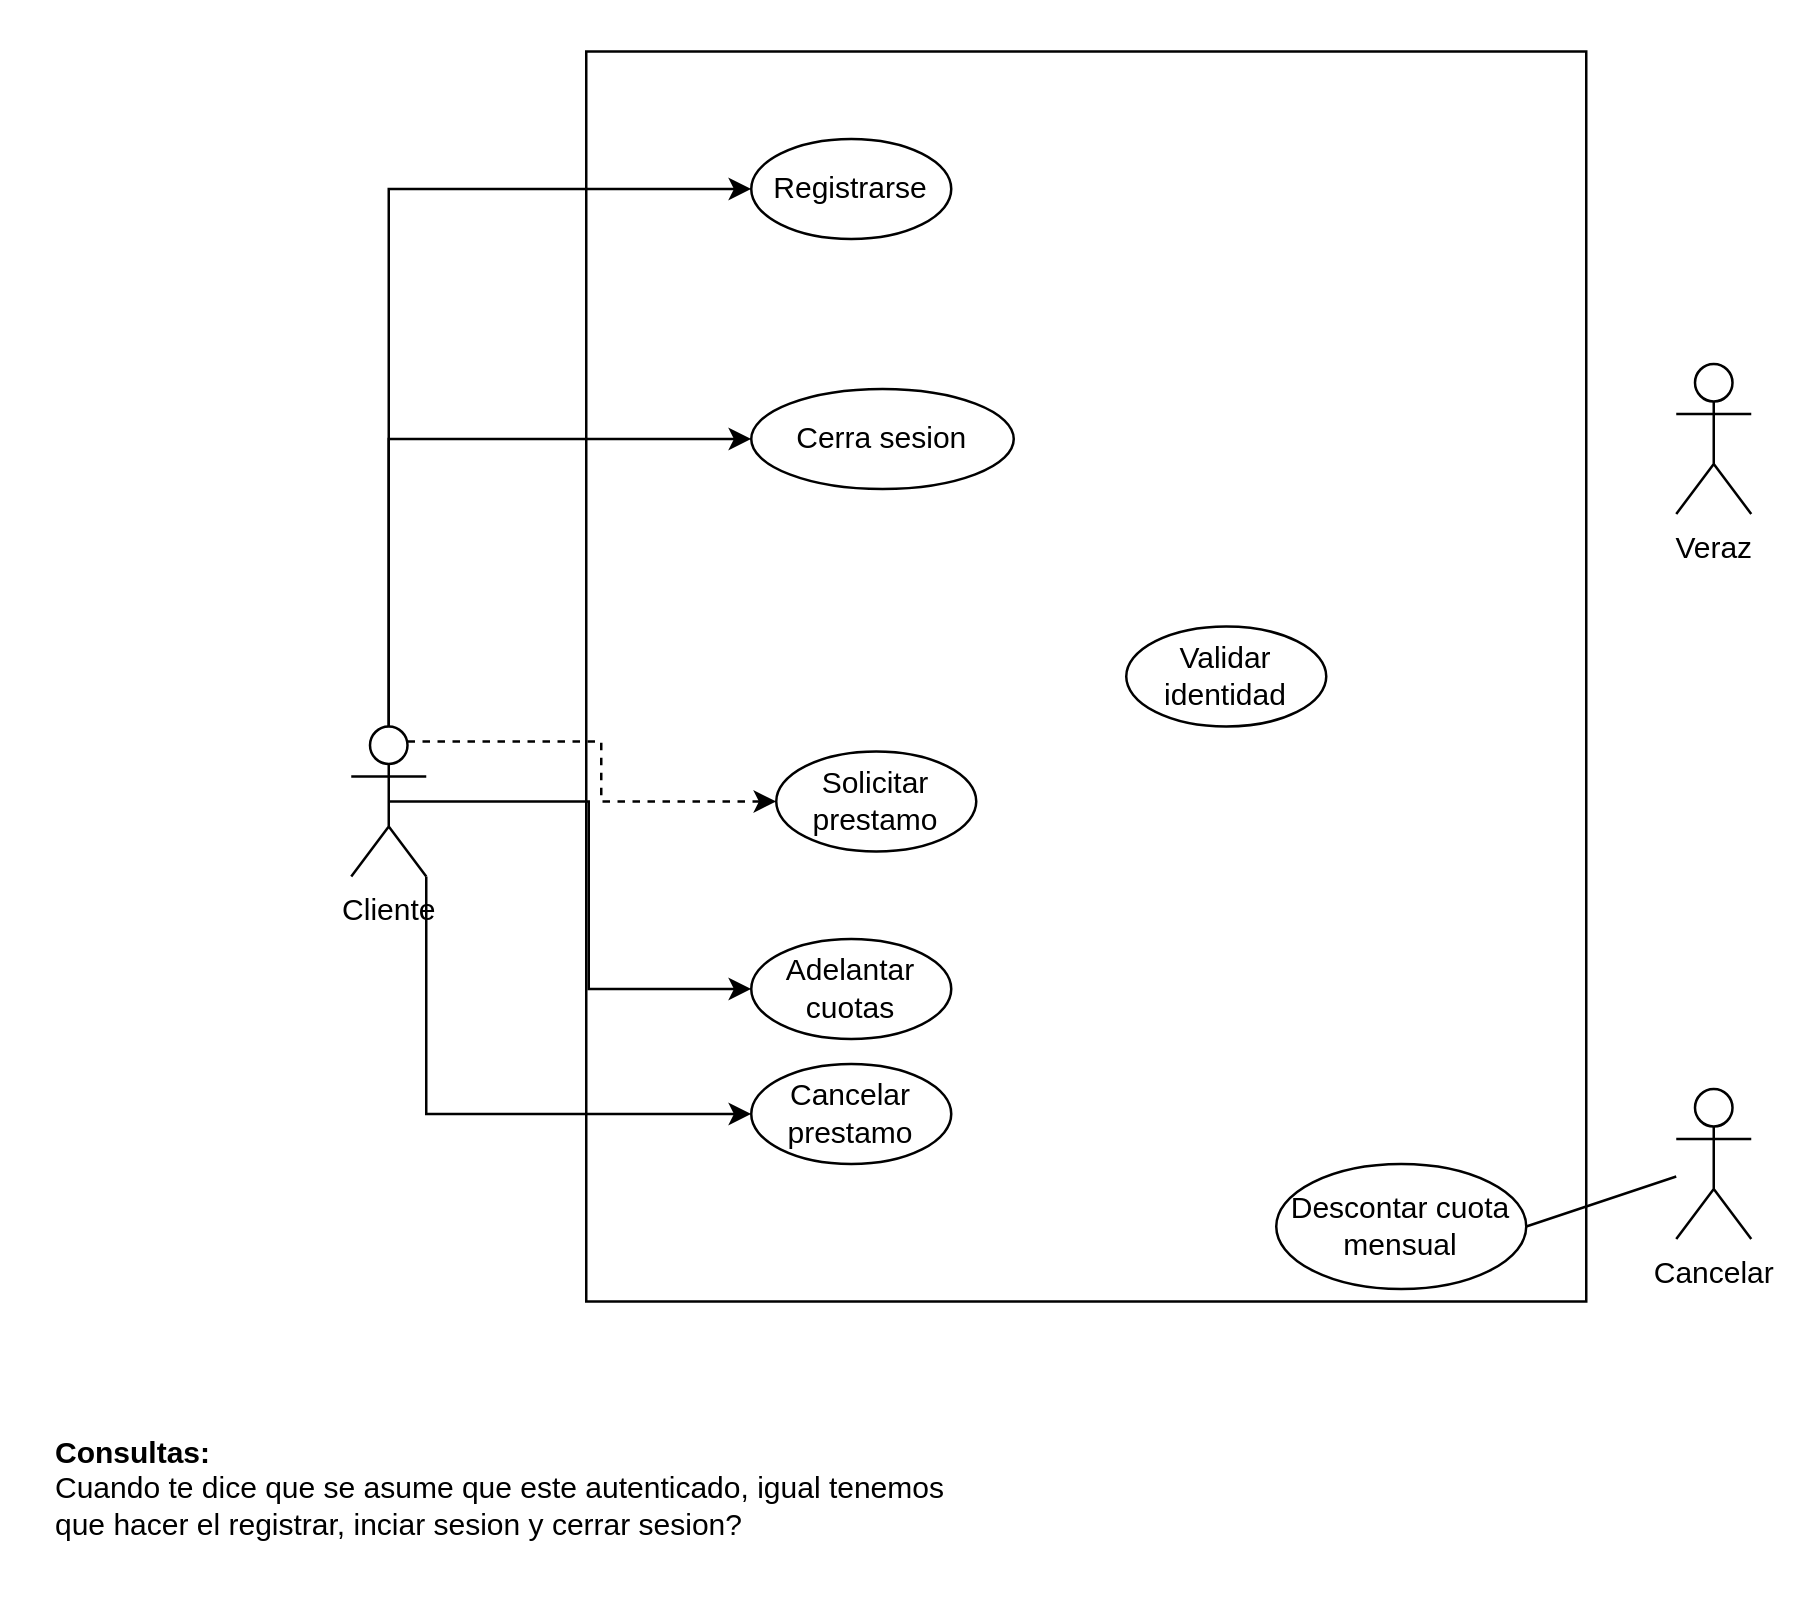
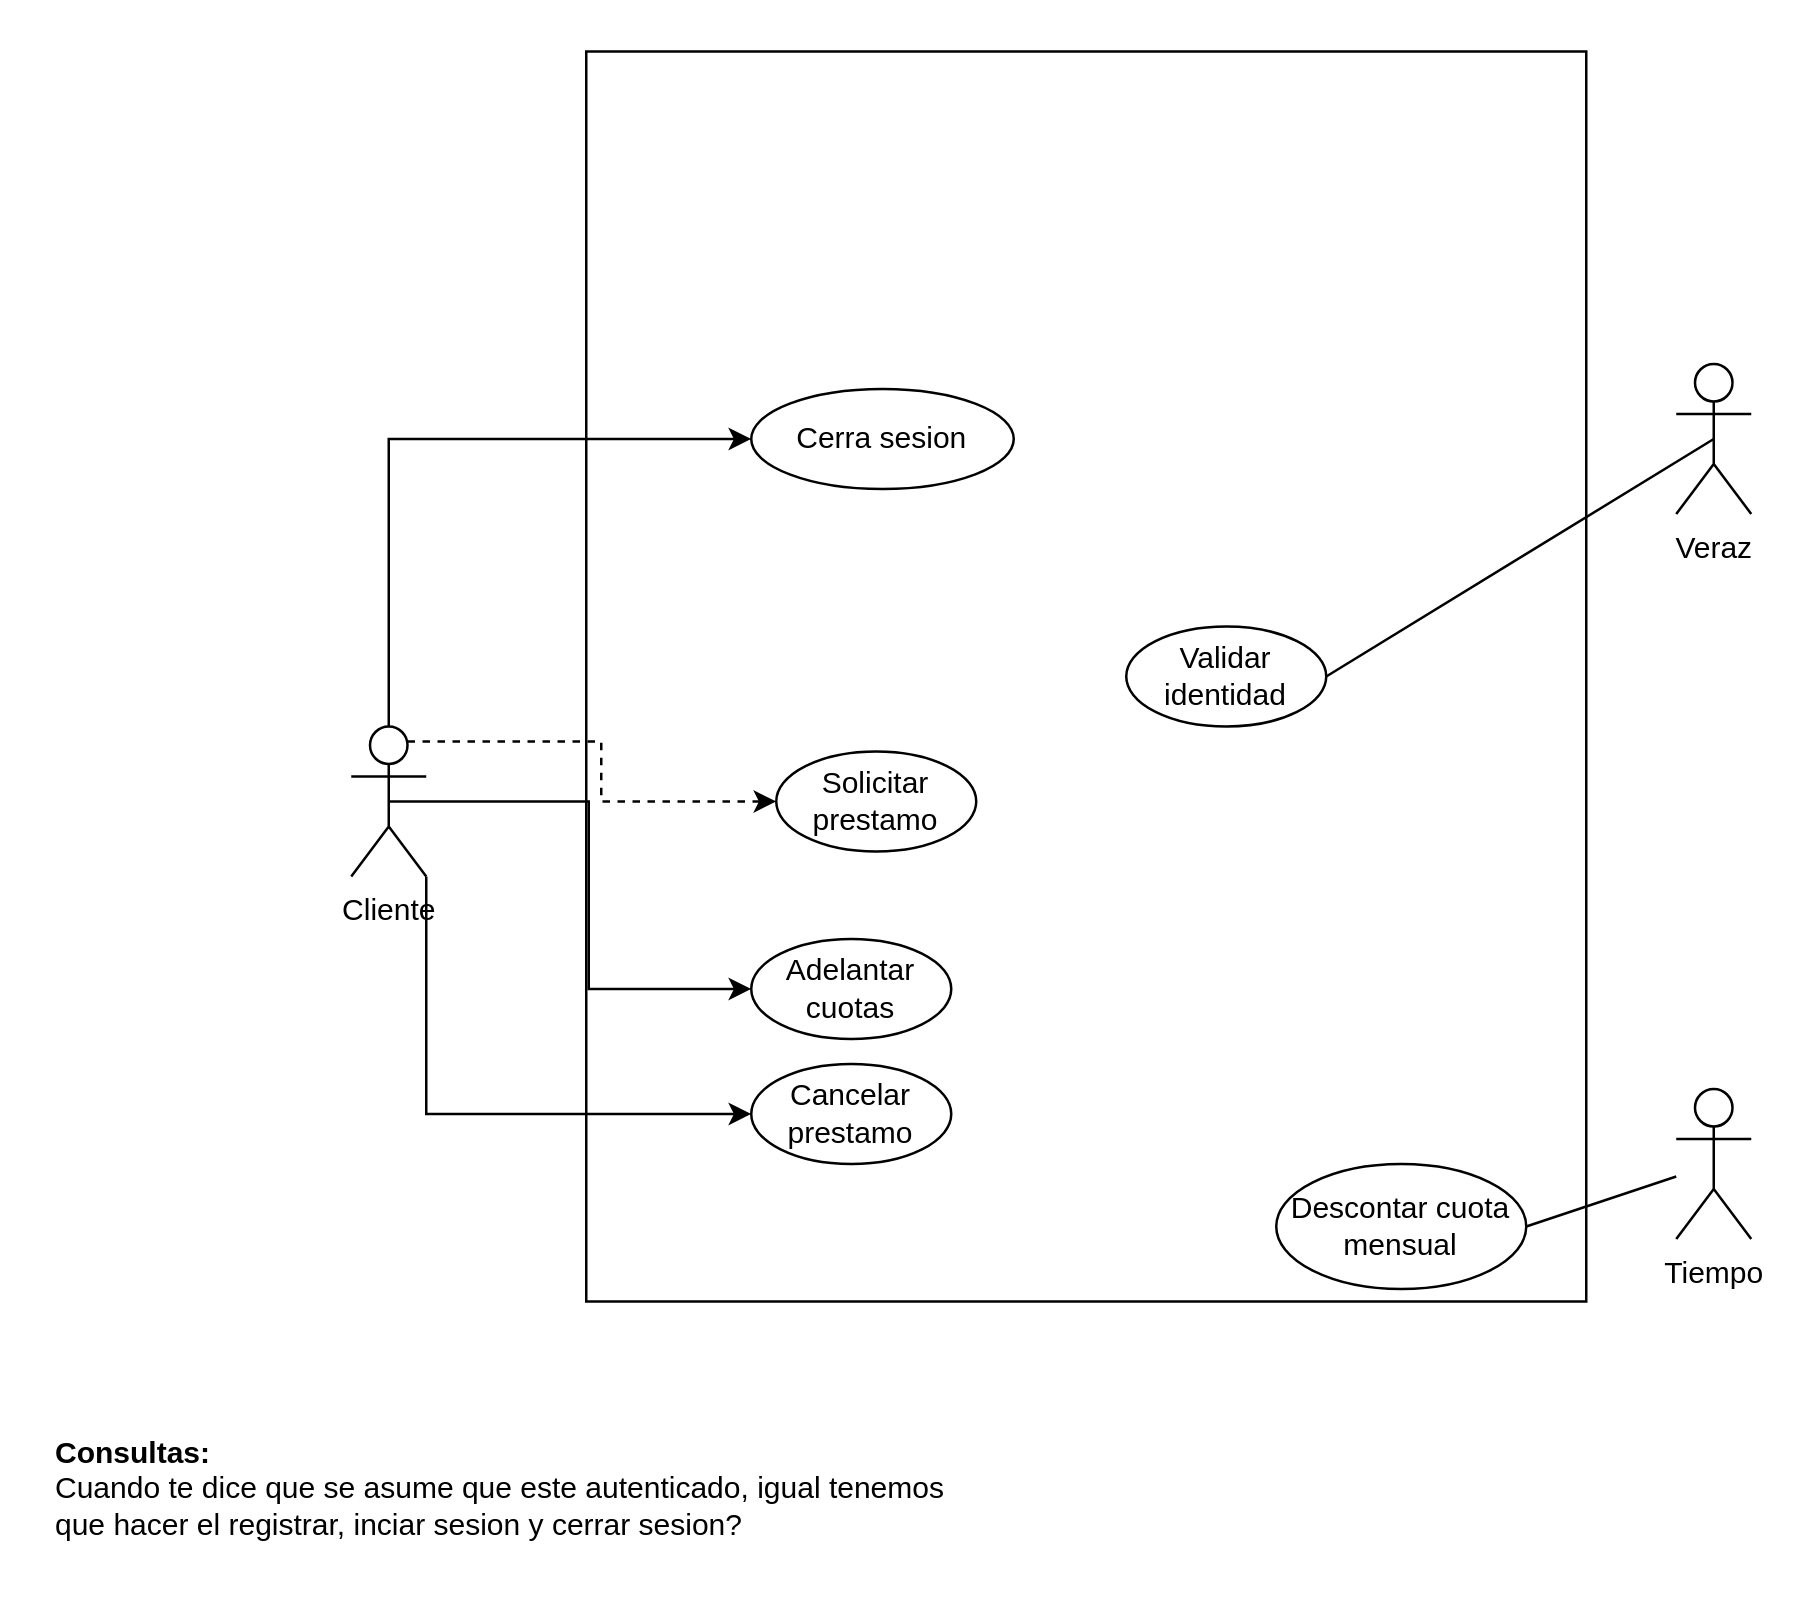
- <mxCell id="3" style="edgeStyle=orthogonalEdgeStyle;rounded=0;orthogonalLoop=1;jettySize=auto;html=1;exitX=0.5;exitY=0;exitDx=0;exitDy=0;exitPerimeter=0;entryX=0;entryY=0.5;entryDx=0;entryDy=0;" edge="1" parent="1" source="8" target="11"><mxGeometry relative="1" as="geometry" /></mxCell>
- <mxCell id="11" value="Registrarse" style="ellipse;whiteSpace=wrap;html=1;" vertex="1" parent="1"><mxGeometry x="300" y="55" width="80" height="40" as="geometry" /></mxCell>
+ <mxCell id="17" value="" style="endArrow=none;html=1;rounded=0;exitX=1;exitY=0.5;exitDx=0;exitDy=0;entryX=0.5;entryY=0.5;entryDx=0;entryDy=0;entryPerimeter=0;" edge="1" parent="1" source="16" target="9"><mxGeometry width="50" height="50" relative="1" as="geometry"><mxPoint x="400" y="435" as="sourcePoint" /><mxPoint x="450" y="385" as="targetPoint" /></mxGeometry></mxCell>
- <mxCell id="18" value="Cancelar" style="shape=umlActor;verticalLabelPosition=bottom;verticalAlign=top;html=1;outlineConnect=0;" vertex="1" parent="1"><mxGeometry x="670" y="435" width="30" height="60" as="geometry" /></mxCell>
+ <mxCell id="18" value="Tiempo" style="shape=umlActor;verticalLabelPosition=bottom;verticalAlign=top;html=1;outlineConnect=0;" vertex="1" parent="1"><mxGeometry x="670" y="435" width="30" height="60" as="geometry" /></mxCell>
